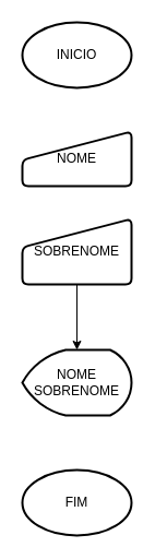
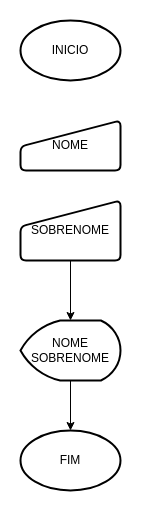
+ <mxCell id="8" style="edgeStyle=orthogonalEdgeStyle;rounded=0;orthogonalLoop=1;jettySize=auto;html=1;entryX=0.5;entryY=0;entryDx=0;entryDy=0;entryPerimeter=0;" edge="1" parent="1" source="7" target="3"><mxGeometry relative="1" as="geometry" /></mxCell>
